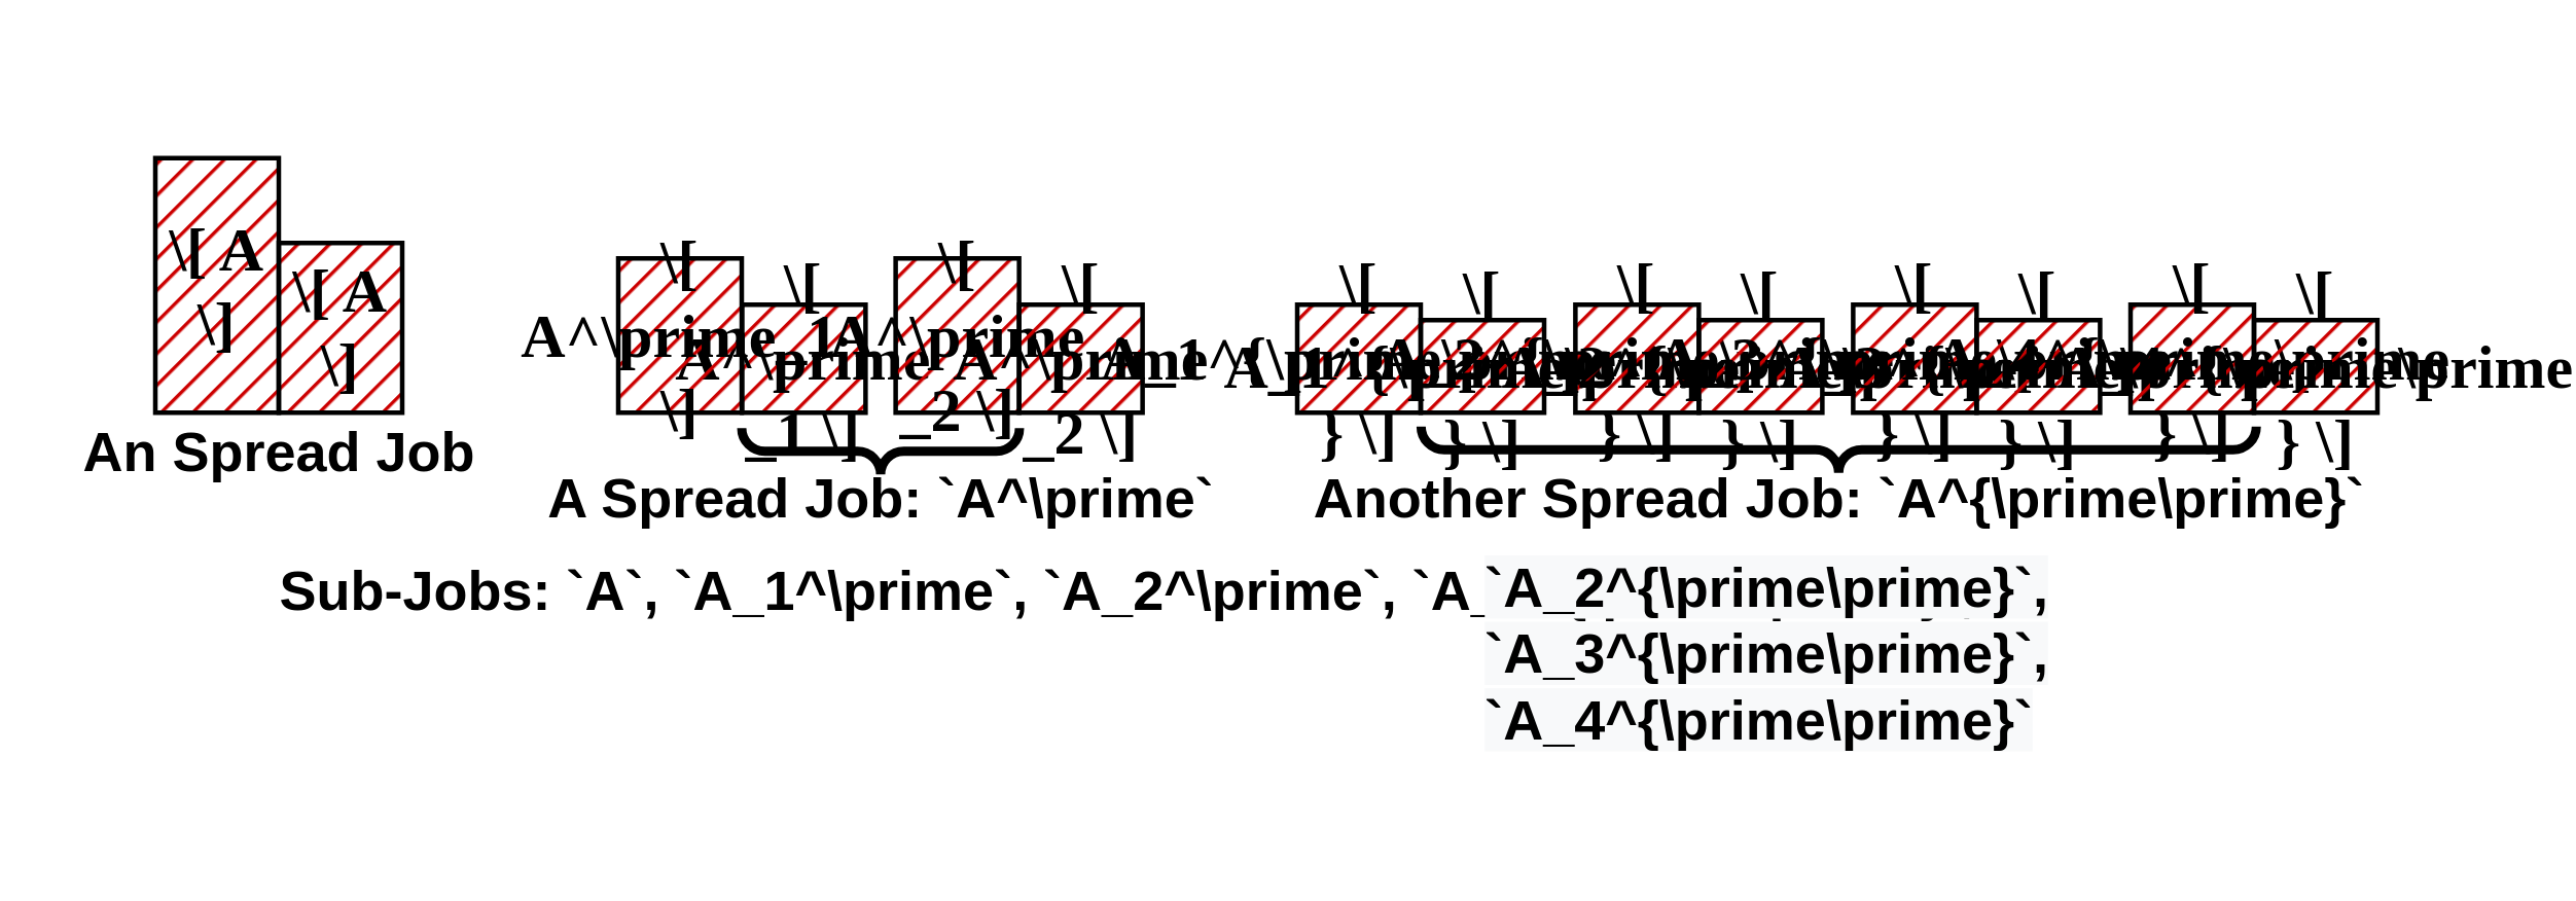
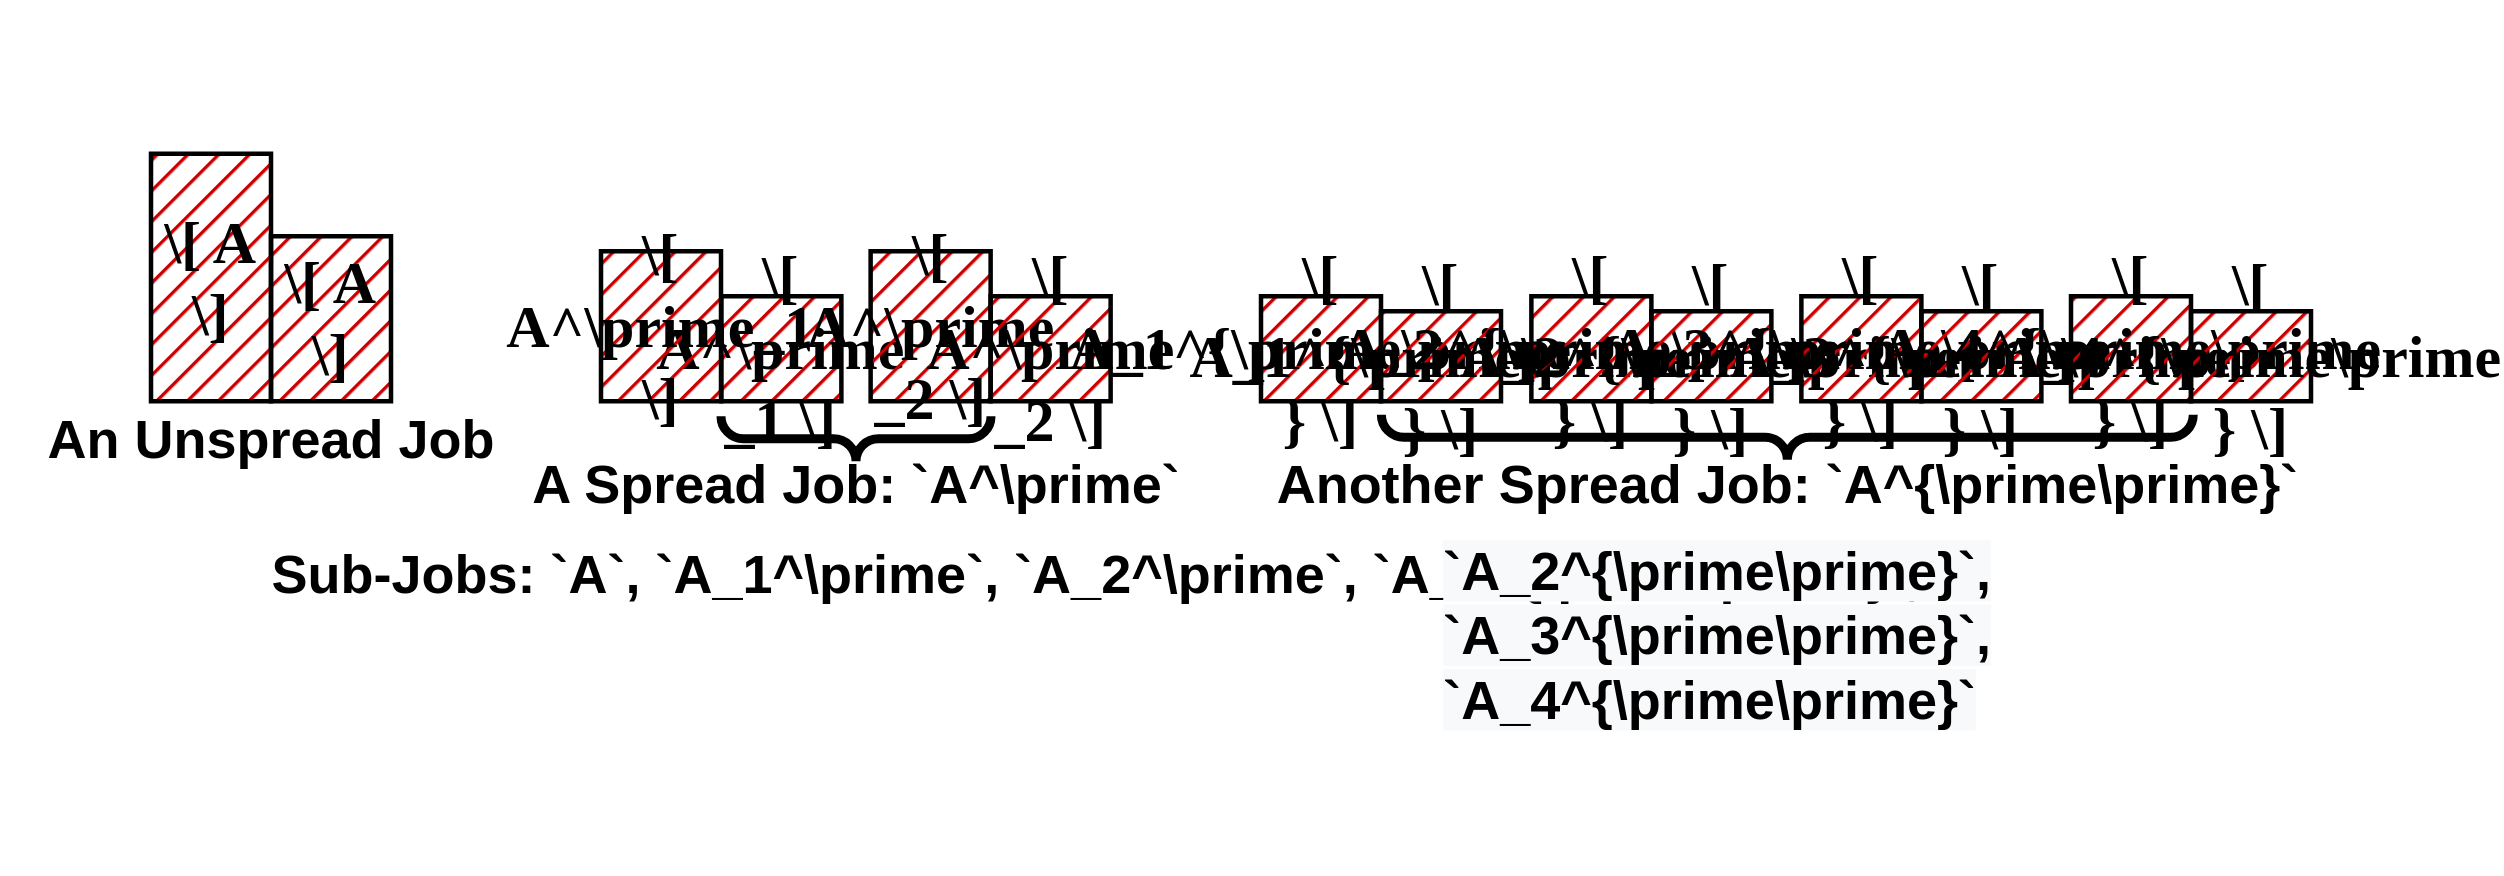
- <mxCell id="7" value="An Spread Job" style="text;html=1;align=center;verticalAlign=middle;resizable=0;points=[];autosize=1;strokeColor=none;fillColor=none;fontSize=36;fontStyle=1" parent="1" vertex="1"><mxGeometry x="20" y="262" width="320" height="60" as="geometry" /></mxCell>
+ <mxCell id="7" value="An Unspread Job" style="text;html=1;align=center;verticalAlign=middle;resizable=0;points=[];autosize=1;strokeColor=none;fillColor=none;fontSize=36;fontStyle=1" parent="1" vertex="1"><mxGeometry x="20" y="262" width="320" height="60" as="geometry" /></mxCell>
